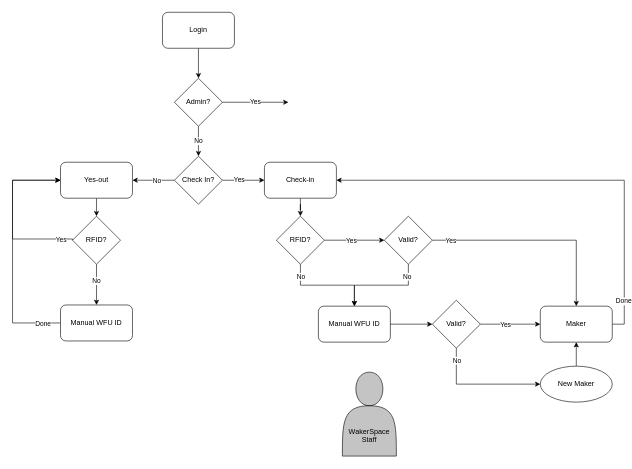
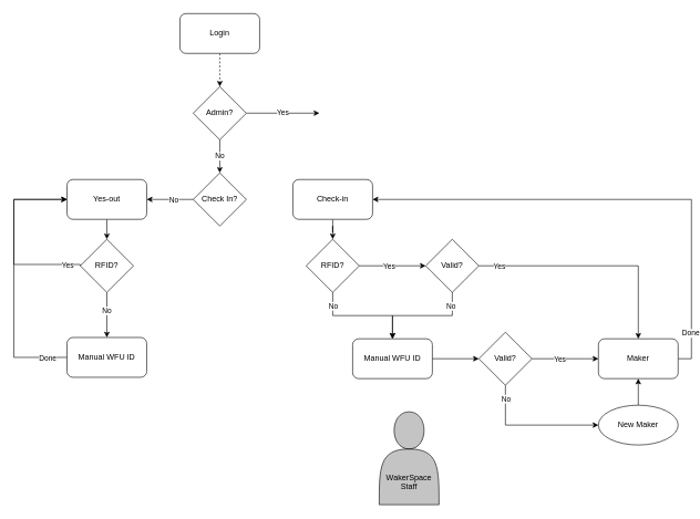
- <mxCell id="2" style="edgeStyle=orthogonalEdgeStyle;rounded=0;orthogonalLoop=1;jettySize=auto;html=1;exitX=0.5;exitY=1;exitDx=0;exitDy=0;entryX=0.5;entryY=0;entryDx=0;entryDy=0;" parent="1" source="3" target="46" edge="1"><mxGeometry relative="1" as="geometry"><mxPoint x="520" y="380" as="targetPoint" /></mxGeometry></mxCell>
+ <mxCell id="2" style="edgeStyle=orthogonalEdgeStyle;rounded=0;orthogonalLoop=1;jettySize=auto;html=1;exitX=0.5;exitY=1;exitDx=0;exitDy=0;entryX=0.5;entryY=0;entryDx=0;entryDy=0;dashed=1;" parent="1" source="3" target="46" edge="1"><mxGeometry relative="1" as="geometry"><mxPoint x="520" y="380" as="targetPoint" /></mxGeometry></mxCell>
- <mxCell id="4" style="edgeStyle=orthogonalEdgeStyle;rounded=0;orthogonalLoop=1;jettySize=auto;html=1;exitX=1;exitY=0.5;exitDx=0;exitDy=0;entryX=0;entryY=0.5;entryDx=0;entryDy=0;" parent="1" source="8" target="10" edge="1"><mxGeometry relative="1" as="geometry"><mxPoint x="280" y="300" as="targetPoint" /></mxGeometry></mxCell>
- <mxCell id="5" value="Yes" style="edgeLabel;html=1;align=center;verticalAlign=middle;resizable=0;points=[];" parent="4" vertex="1" connectable="0"><mxGeometry x="-0.225" y="1" relative="1" as="geometry"><mxPoint y="-1" as="offset" /></mxGeometry></mxCell>
